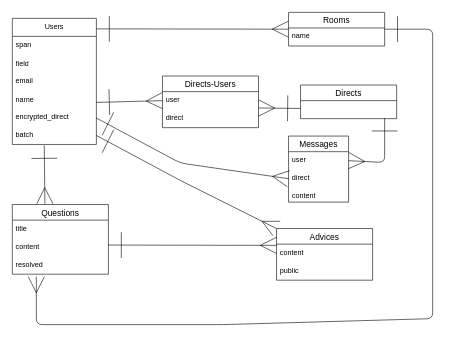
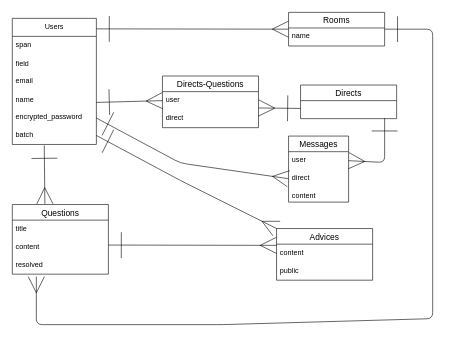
- <mxCell id="24" value="Directs-Users" style="swimlane;fontStyle=0;childLayout=stackLayout;horizontal=1;startSize=26;horizontalStack=0;resizeParent=1;resizeParentMax=0;resizeLast=0;collapsible=1;marginBottom=0;align=center;fontSize=14;" parent="1" vertex="1"><mxGeometry x="270" y="126" width="160" height="86" as="geometry" /></mxCell>
+ <mxCell id="24" value="Directs-Questions" style="swimlane;fontStyle=0;childLayout=stackLayout;horizontal=1;startSize=26;horizontalStack=0;resizeParent=1;resizeParentMax=0;resizeLast=0;collapsible=1;marginBottom=0;align=center;fontSize=14;" parent="1" vertex="1"><mxGeometry x="270" y="126" width="160" height="86" as="geometry" /></mxCell>
- <mxCell id="7" value="encrypted_direct" style="text;strokeColor=none;fillColor=none;spacingLeft=4;spacingRight=4;overflow=hidden;rotatable=0;points=[[0,0.5],[1,0.5]];portConstraint=eastwest;fontSize=12;" parent="2" vertex="1"><mxGeometry y="150" width="140" height="30" as="geometry" /></mxCell>
+ <mxCell id="7" value="encrypted_password" style="text;strokeColor=none;fillColor=none;spacingLeft=4;spacingRight=4;overflow=hidden;rotatable=0;points=[[0,0.5],[1,0.5]];portConstraint=eastwest;fontSize=12;" parent="2" vertex="1"><mxGeometry y="150" width="140" height="30" as="geometry" /></mxCell>
